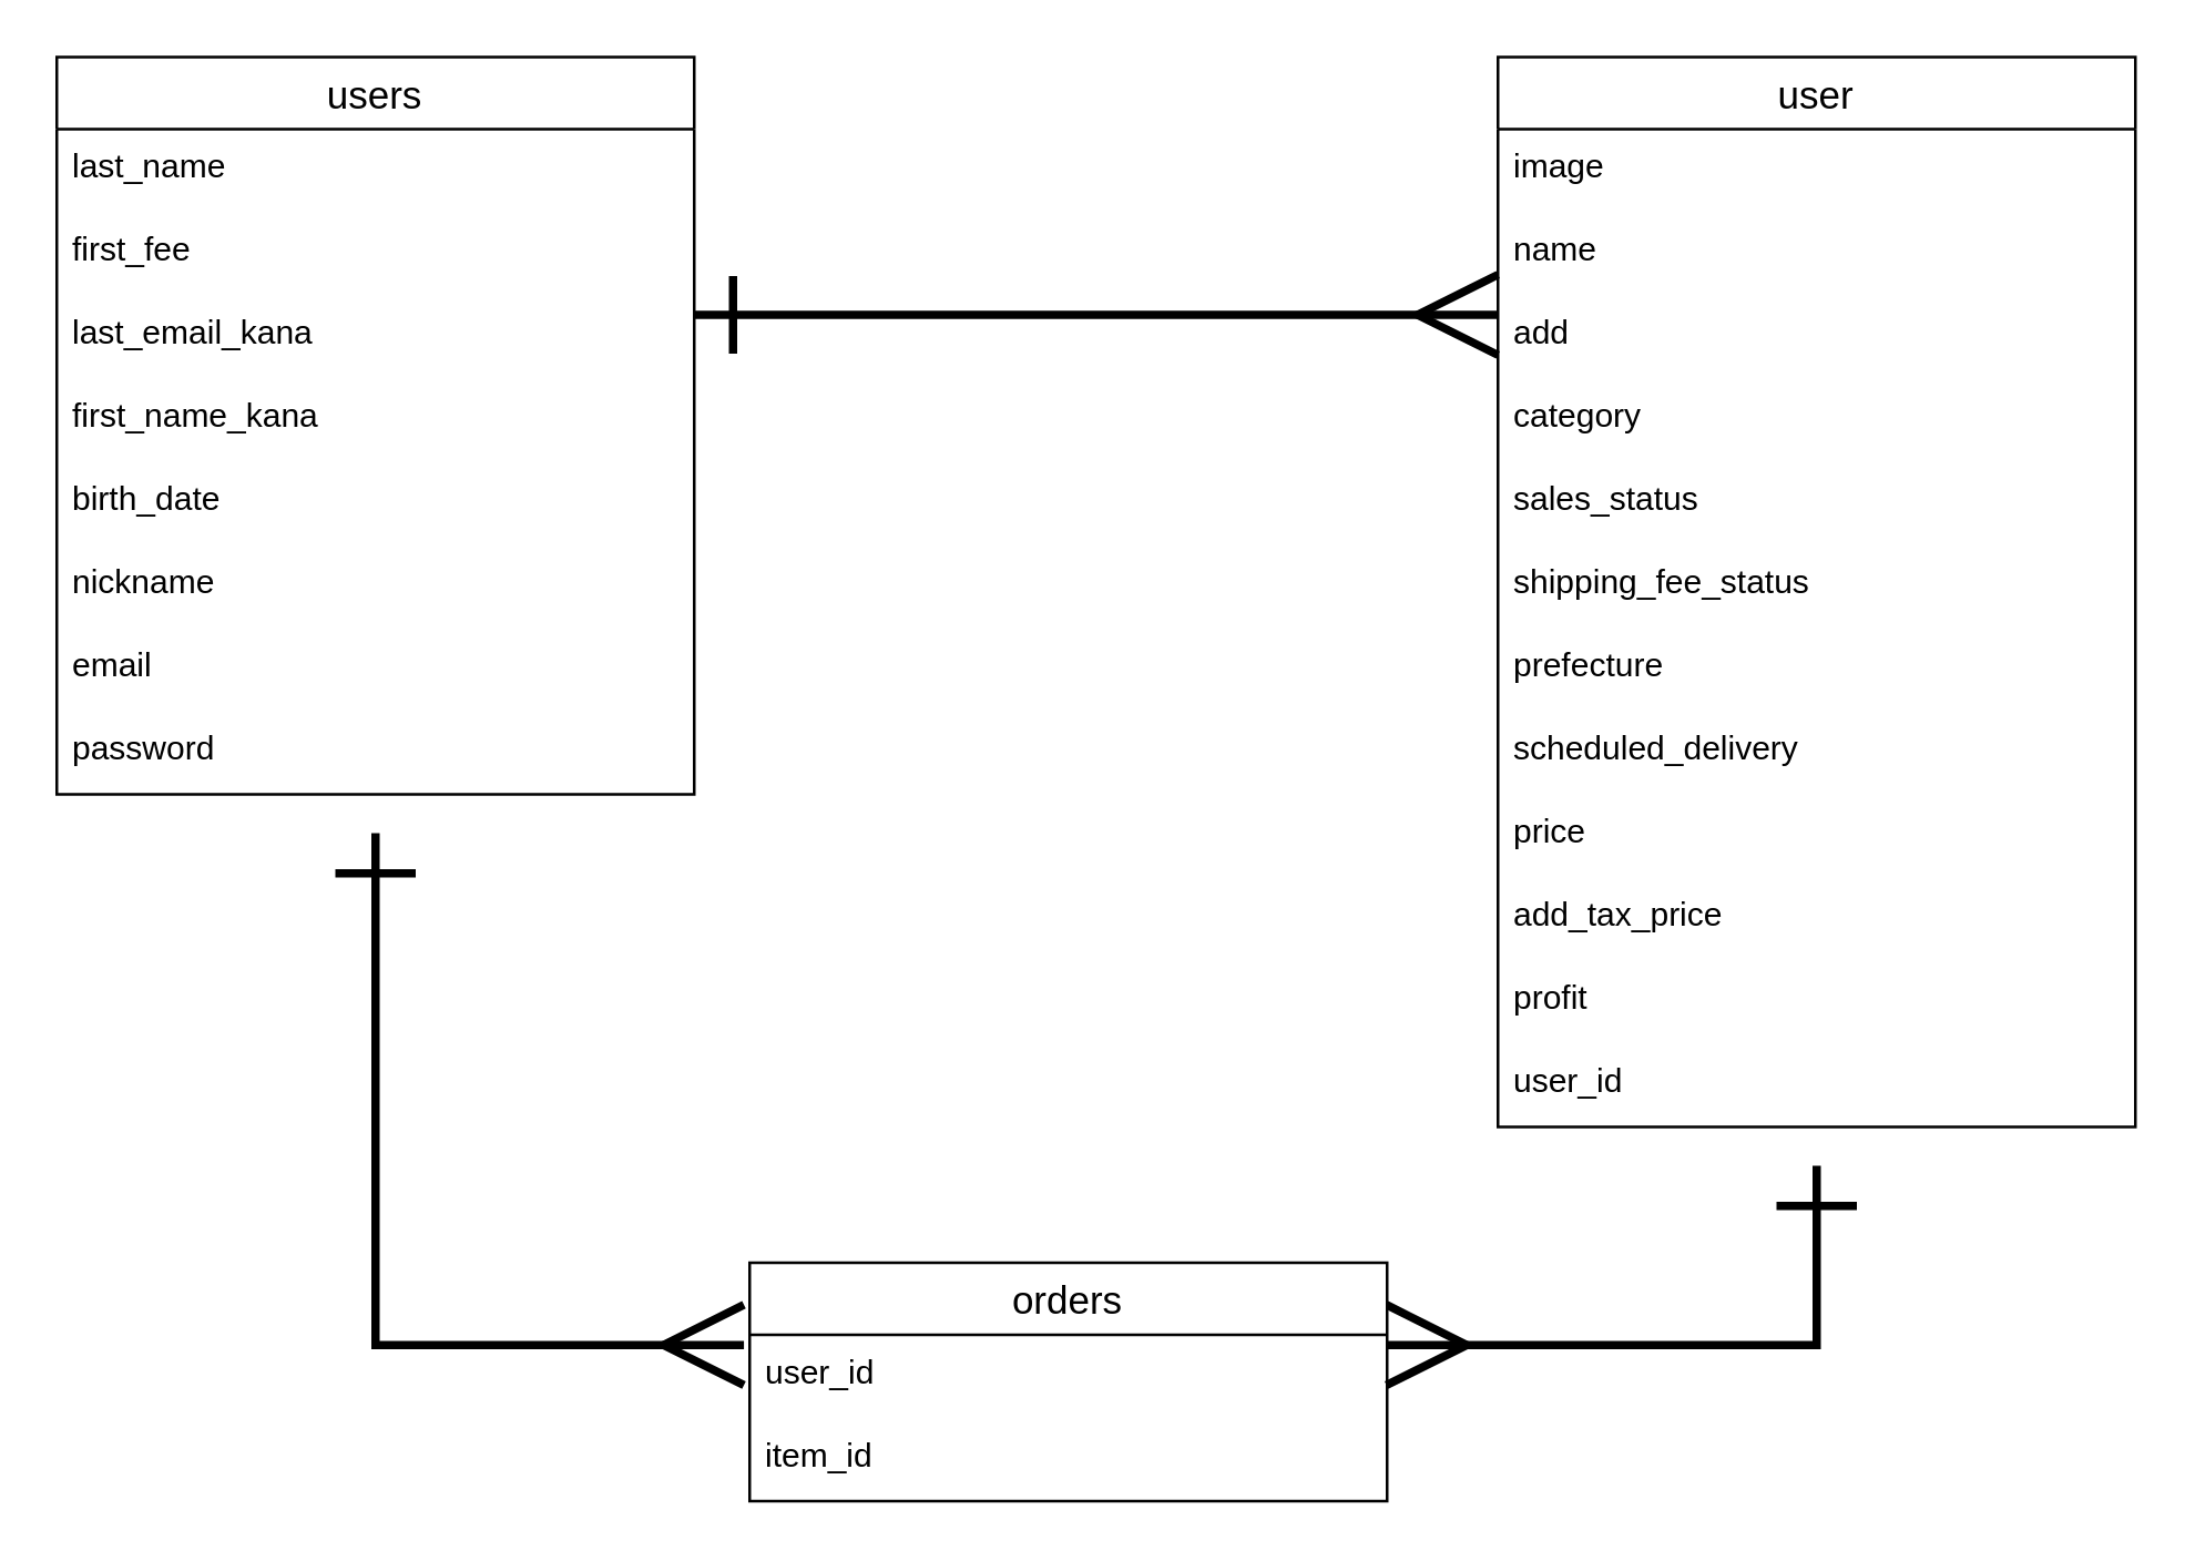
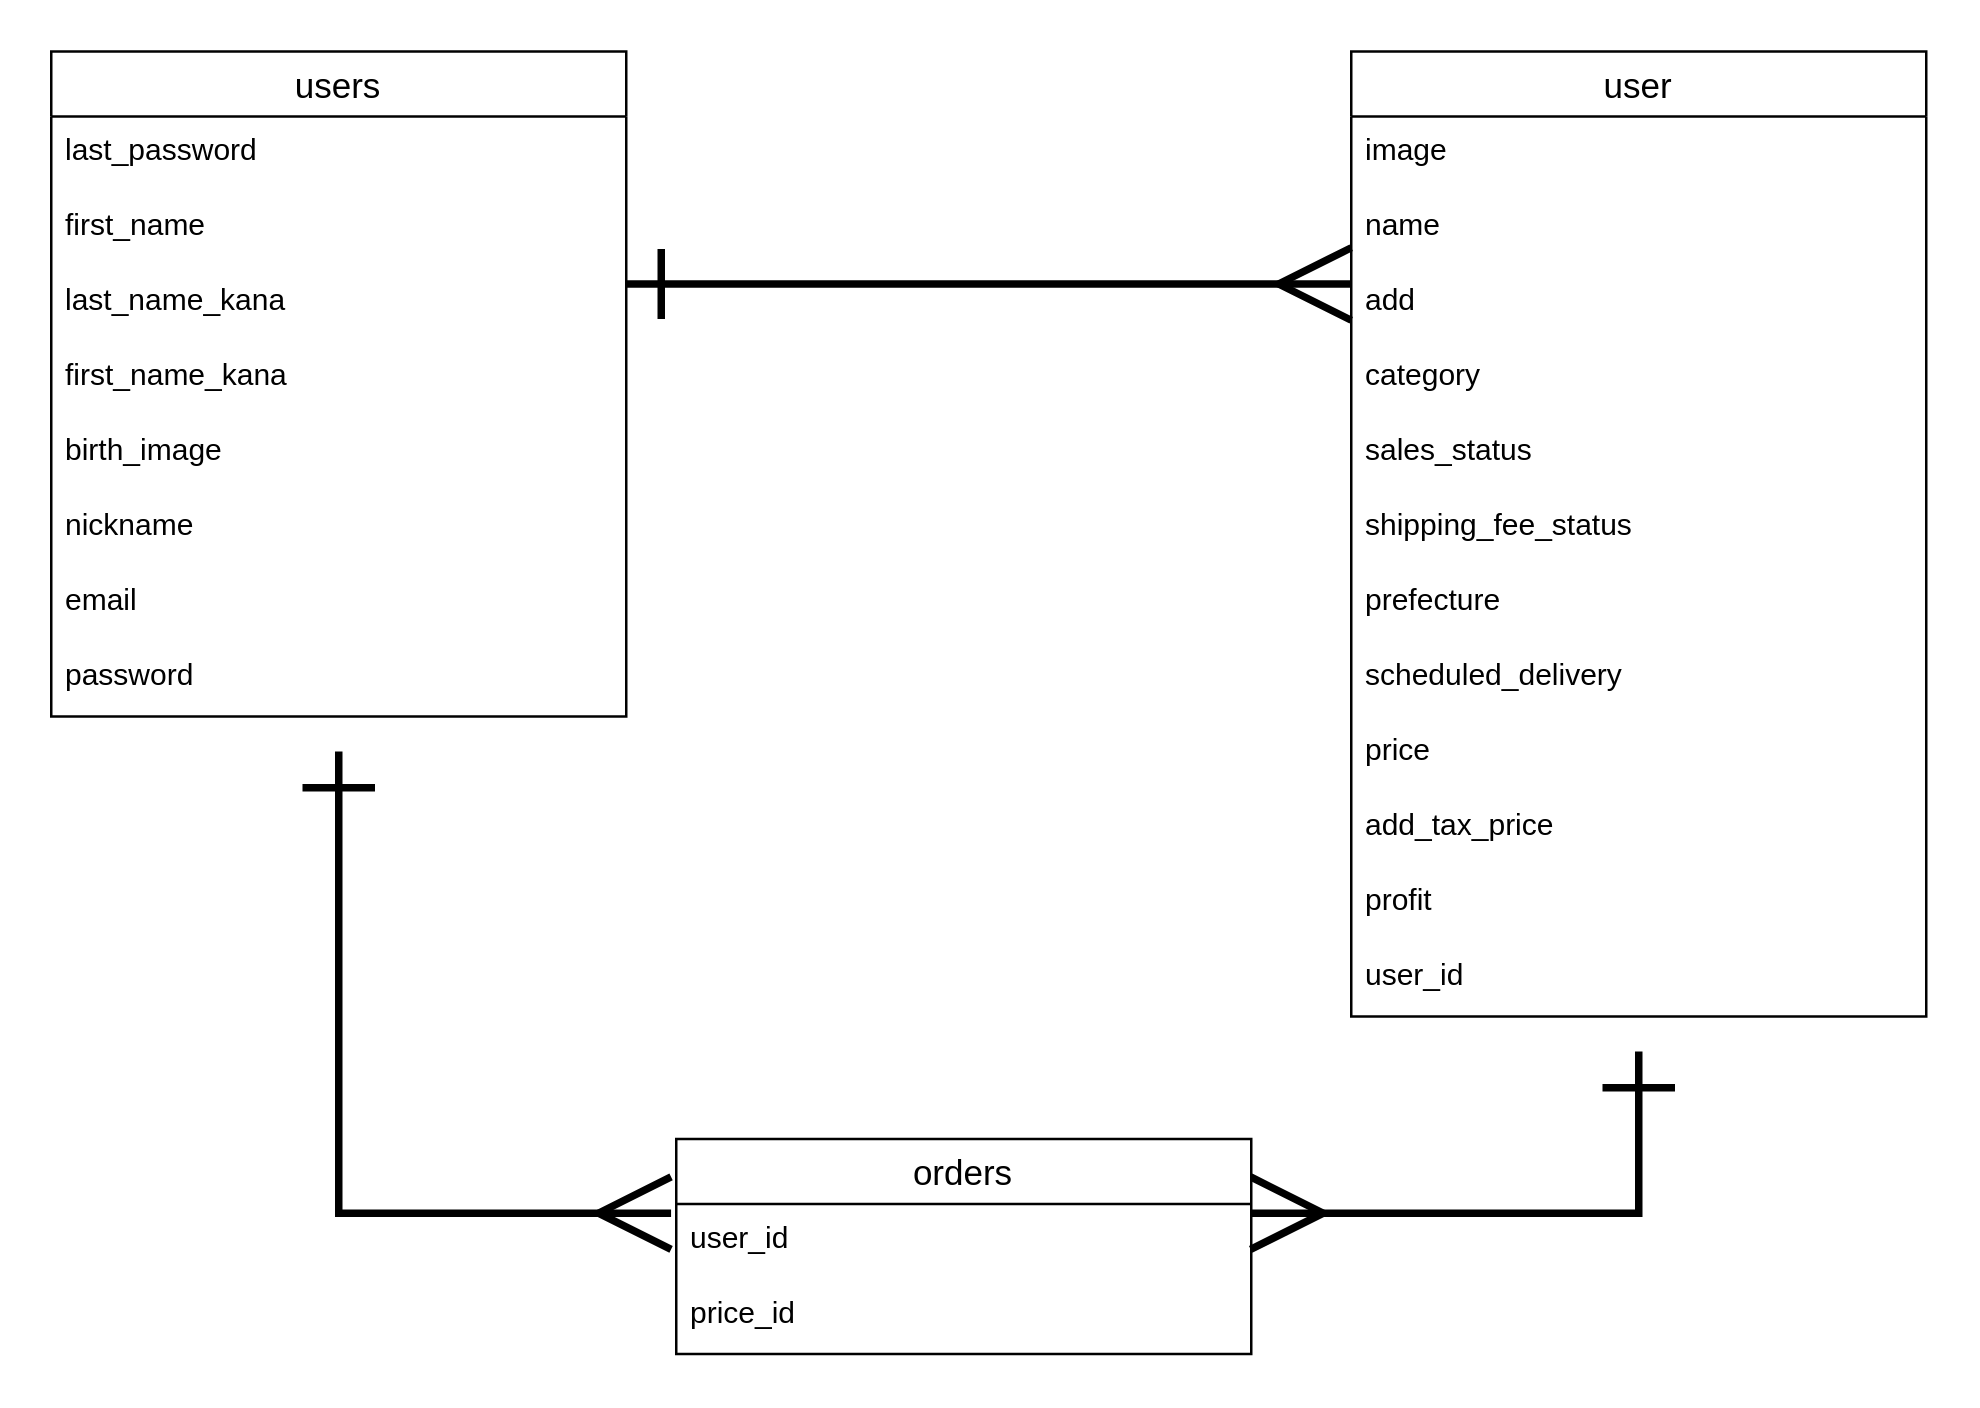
- <mxCell id="4" value="last_name" style="text;strokeColor=none;fillColor=none;spacingLeft=4;spacingRight=4;overflow=hidden;rotatable=0;points=[[0,0.5],[1,0.5]];portConstraint=eastwest;fontSize=12;" vertex="1" parent="3"><mxGeometry y="26" width="230" height="30" as="geometry" /></mxCell>
+ <mxCell id="4" value="last_password" style="text;strokeColor=none;fillColor=none;spacingLeft=4;spacingRight=4;overflow=hidden;rotatable=0;points=[[0,0.5],[1,0.5]];portConstraint=eastwest;fontSize=12;" vertex="1" parent="3"><mxGeometry y="26" width="230" height="30" as="geometry" /></mxCell>
- <mxCell id="5" value="first_fee" style="text;strokeColor=none;fillColor=none;spacingLeft=4;spacingRight=4;overflow=hidden;rotatable=0;points=[[0,0.5],[1,0.5]];portConstraint=eastwest;fontSize=12;" vertex="1" parent="3"><mxGeometry y="56" width="230" height="30" as="geometry" /></mxCell>
+ <mxCell id="5" value="first_name" style="text;strokeColor=none;fillColor=none;spacingLeft=4;spacingRight=4;overflow=hidden;rotatable=0;points=[[0,0.5],[1,0.5]];portConstraint=eastwest;fontSize=12;" vertex="1" parent="3"><mxGeometry y="56" width="230" height="30" as="geometry" /></mxCell>
- <mxCell id="6" value="last_email_kana&#10;" style="text;strokeColor=none;fillColor=none;spacingLeft=4;spacingRight=4;overflow=hidden;rotatable=0;points=[[0,0.5],[1,0.5]];portConstraint=eastwest;fontSize=12;" vertex="1" parent="3"><mxGeometry y="86" width="230" height="30" as="geometry" /></mxCell>
+ <mxCell id="6" value="last_name_kana&#10;" style="text;strokeColor=none;fillColor=none;spacingLeft=4;spacingRight=4;overflow=hidden;rotatable=0;points=[[0,0.5],[1,0.5]];portConstraint=eastwest;fontSize=12;" vertex="1" parent="3"><mxGeometry y="86" width="230" height="30" as="geometry" /></mxCell>
- <mxCell id="8" value="birth_date" style="text;strokeColor=none;fillColor=none;spacingLeft=4;spacingRight=4;overflow=hidden;rotatable=0;points=[[0,0.5],[1,0.5]];portConstraint=eastwest;fontSize=12;" vertex="1" parent="3"><mxGeometry y="146" width="230" height="30" as="geometry" /></mxCell>
+ <mxCell id="8" value="birth_image" style="text;strokeColor=none;fillColor=none;spacingLeft=4;spacingRight=4;overflow=hidden;rotatable=0;points=[[0,0.5],[1,0.5]];portConstraint=eastwest;fontSize=12;" vertex="1" parent="3"><mxGeometry y="146" width="230" height="30" as="geometry" /></mxCell>
- <mxCell id="28" value="item_id" style="text;spacingLeft=4;spacingRight=4;overflow=hidden;rotatable=0;points=[[0,0.5],[1,0.5]];portConstraint=eastwest;fontSize=12;verticalAlign=top;" vertex="1" parent="26"><mxGeometry y="56" width="230" height="30" as="geometry" /></mxCell>
+ <mxCell id="28" value="price_id" style="text;spacingLeft=4;spacingRight=4;overflow=hidden;rotatable=0;points=[[0,0.5],[1,0.5]];portConstraint=eastwest;fontSize=12;verticalAlign=top;" vertex="1" parent="26"><mxGeometry y="56" width="230" height="30" as="geometry" /></mxCell>
